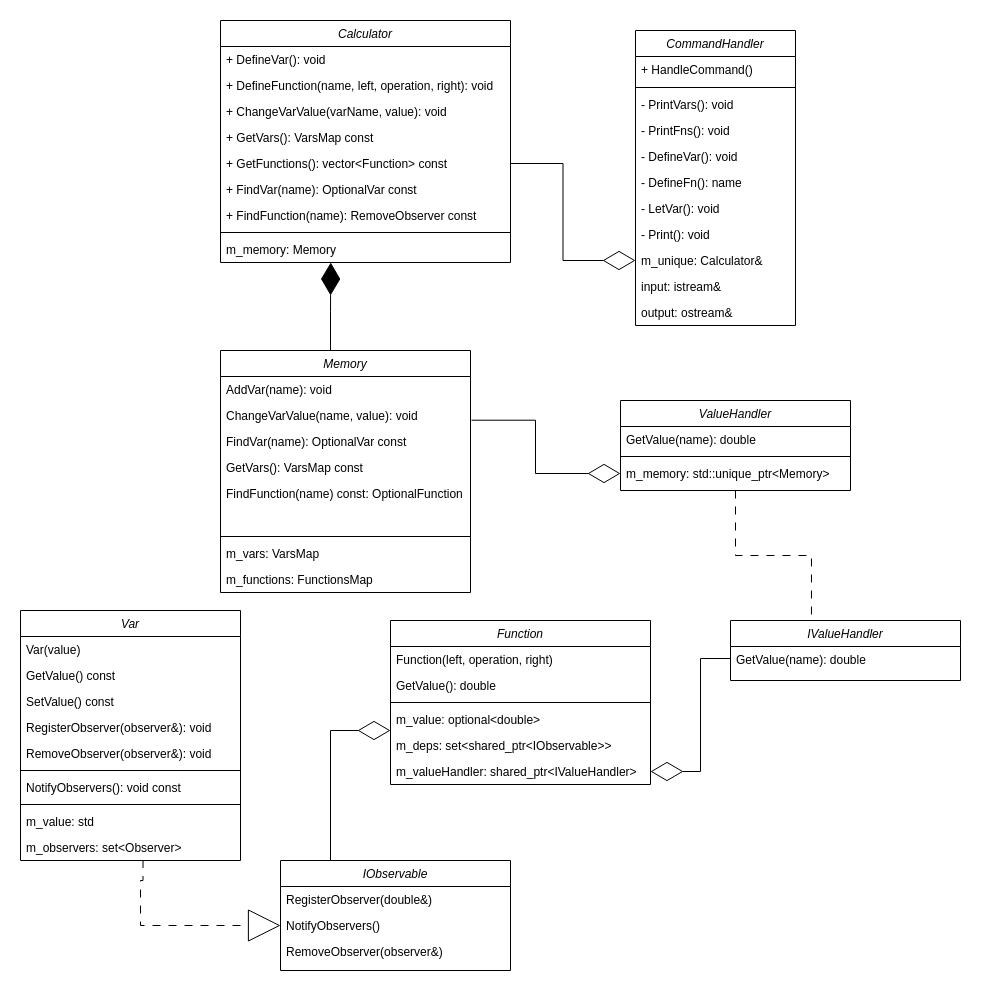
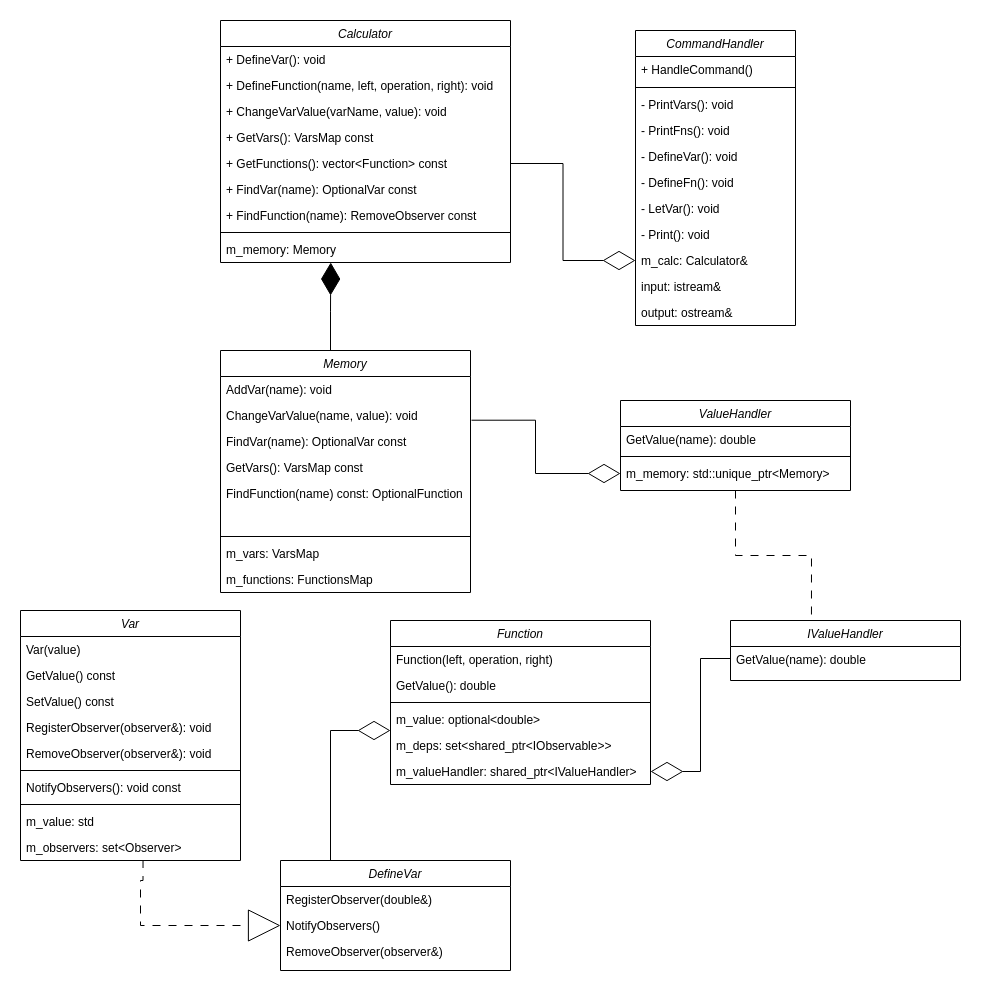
- <mxCell id="18" value="- DefineFn(): name" style="text;align=left;verticalAlign=top;spacingLeft=4;spacingRight=4;overflow=hidden;rotatable=0;points=[[0,0.5],[1,0.5]];portConstraint=eastwest;" vertex="1" parent="12"><mxGeometry y="139" width="160" height="26" as="geometry" /></mxCell>
+ <mxCell id="18" value="- DefineFn(): void" style="text;align=left;verticalAlign=top;spacingLeft=4;spacingRight=4;overflow=hidden;rotatable=0;points=[[0,0.5],[1,0.5]];portConstraint=eastwest;" vertex="1" parent="12"><mxGeometry y="139" width="160" height="26" as="geometry" /></mxCell>
- <mxCell id="21" value="m_unique: Calculator&amp;" style="text;align=left;verticalAlign=top;spacingLeft=4;spacingRight=4;overflow=hidden;rotatable=0;points=[[0,0.5],[1,0.5]];portConstraint=eastwest;" vertex="1" parent="12"><mxGeometry y="217" width="160" height="26" as="geometry" /></mxCell>
+ <mxCell id="21" value="m_calc: Calculator&amp;" style="text;align=left;verticalAlign=top;spacingLeft=4;spacingRight=4;overflow=hidden;rotatable=0;points=[[0,0.5],[1,0.5]];portConstraint=eastwest;" vertex="1" parent="12"><mxGeometry y="217" width="160" height="26" as="geometry" /></mxCell>
- <mxCell id="59" value="IObservable" style="swimlane;fontStyle=2;align=center;verticalAlign=top;childLayout=stackLayout;horizontal=1;startSize=26;horizontalStack=0;resizeParent=1;resizeLast=0;collapsible=1;marginBottom=0;rounded=0;shadow=0;strokeWidth=1;" vertex="1" parent="1"><mxGeometry x="280" y="860" width="230" height="110" as="geometry"><mxRectangle x="230" y="140" width="160" height="26" as="alternateBounds" /></mxGeometry></mxCell>
+ <mxCell id="59" value="DefineVar" style="swimlane;fontStyle=2;align=center;verticalAlign=top;childLayout=stackLayout;horizontal=1;startSize=26;horizontalStack=0;resizeParent=1;resizeLast=0;collapsible=1;marginBottom=0;rounded=0;shadow=0;strokeWidth=1;" vertex="1" parent="1"><mxGeometry x="280" y="860" width="230" height="110" as="geometry"><mxRectangle x="230" y="140" width="160" height="26" as="alternateBounds" /></mxGeometry></mxCell>
